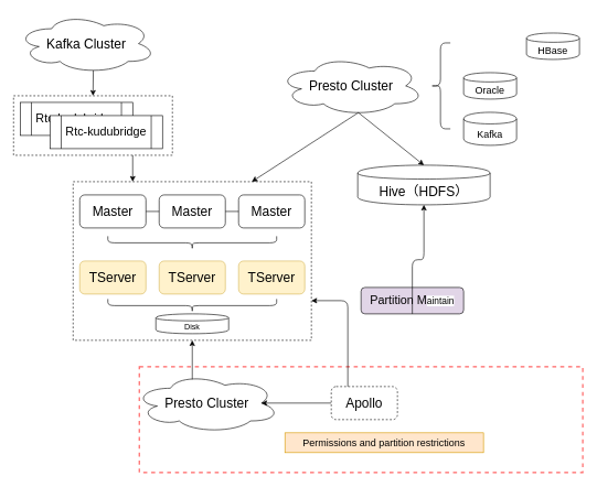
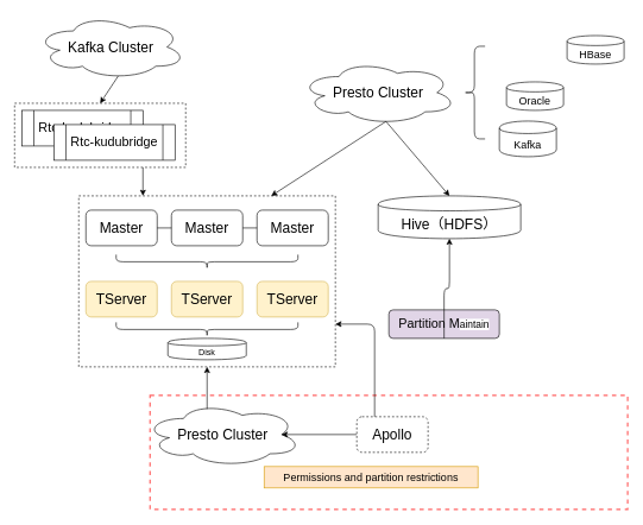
- <mxCell id="4" value="&lt;font style=&quot;font-size: 20px&quot;&gt;Kafka Cluster&lt;/font&gt;" style="ellipse;shape=cloud;whiteSpace=wrap;html=1;" parent="1" vertex="1"><mxGeometry x="25" y="20" width="210" height="90" as="geometry" /></mxCell>
+ <mxCell id="4" value="&lt;font style=&quot;font-size: 20px&quot;&gt;Kafka Cluster&lt;/font&gt;" style="ellipse;shape=cloud;whiteSpace=wrap;html=1;" parent="1" vertex="1"><mxGeometry x="50" y="20" width="210" height="90" as="geometry" /></mxCell>
- <mxCell id="27" value="&lt;font style=&quot;font-size: 15px&quot;&gt;Oracle&lt;/font&gt;" style="shape=cylinder;whiteSpace=wrap;html=1;boundedLbl=1;backgroundOutline=1;fillColor=#ffffff;" parent="1" vertex="1"><mxGeometry x="700" y="109" width="80" height="40" as="geometry" /></mxCell>
+ <mxCell id="27" value="&lt;font style=&quot;font-size: 15px&quot;&gt;Oracle&lt;/font&gt;" style="shape=cylinder;whiteSpace=wrap;html=1;boundedLbl=1;backgroundOutline=1;fillColor=#ffffff;" parent="1" vertex="1"><mxGeometry x="710" y="114" width="80" height="40" as="geometry" /></mxCell>
- <mxCell id="24" value="&lt;font style=&quot;font-size: 20px&quot;&gt;Hive（HDFS）&lt;/font&gt;" style="shape=cylinder;whiteSpace=wrap;html=1;boundedLbl=1;backgroundOutline=1;fillColor=#ffffff;" parent="1" vertex="1"><mxGeometry x="540" y="249" width="200" height="60" as="geometry" /></mxCell>
+ <mxCell id="24" value="&lt;font style=&quot;font-size: 20px&quot;&gt;Hive（HDFS）&lt;/font&gt;" style="shape=cylinder;whiteSpace=wrap;html=1;boundedLbl=1;backgroundOutline=1;fillColor=#ffffff;" parent="1" vertex="1"><mxGeometry x="530" y="274" width="200" height="60" as="geometry" /></mxCell>
- <mxCell id="34" value="&lt;font style=&quot;font-size: 15px&quot;&gt;Permissions and partition restrictions&lt;/font&gt;" style="text;html=1;strokeColor=#d79b00;fillColor=#ffe6cc;align=center;verticalAlign=middle;whiteSpace=wrap;rounded=0;" parent="1" vertex="1"><mxGeometry x="430" y="654" width="300" height="30" as="geometry" /></mxCell>
+ <mxCell id="34" value="&lt;font style=&quot;font-size: 15px&quot;&gt;Permissions and partition restrictions&lt;/font&gt;" style="text;html=1;strokeColor=#d79b00;fillColor=#ffe6cc;align=center;verticalAlign=middle;whiteSpace=wrap;rounded=0;" parent="1" vertex="1"><mxGeometry x="370" y="654" width="300" height="30" as="geometry" /></mxCell>
